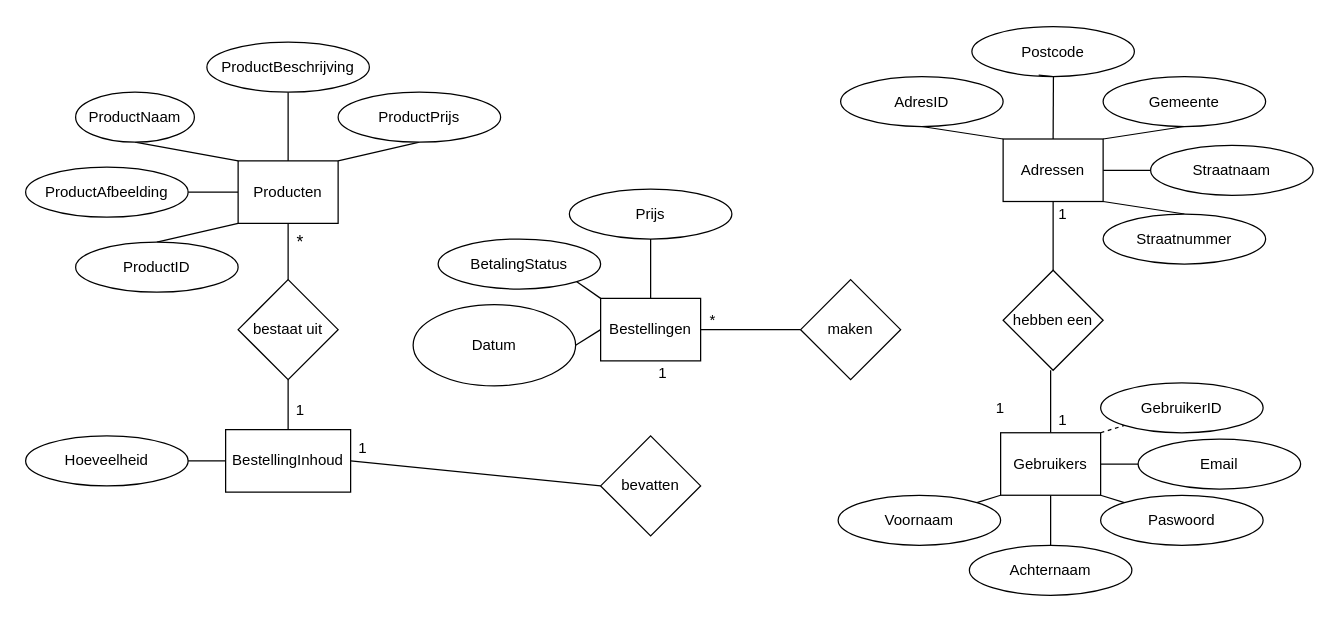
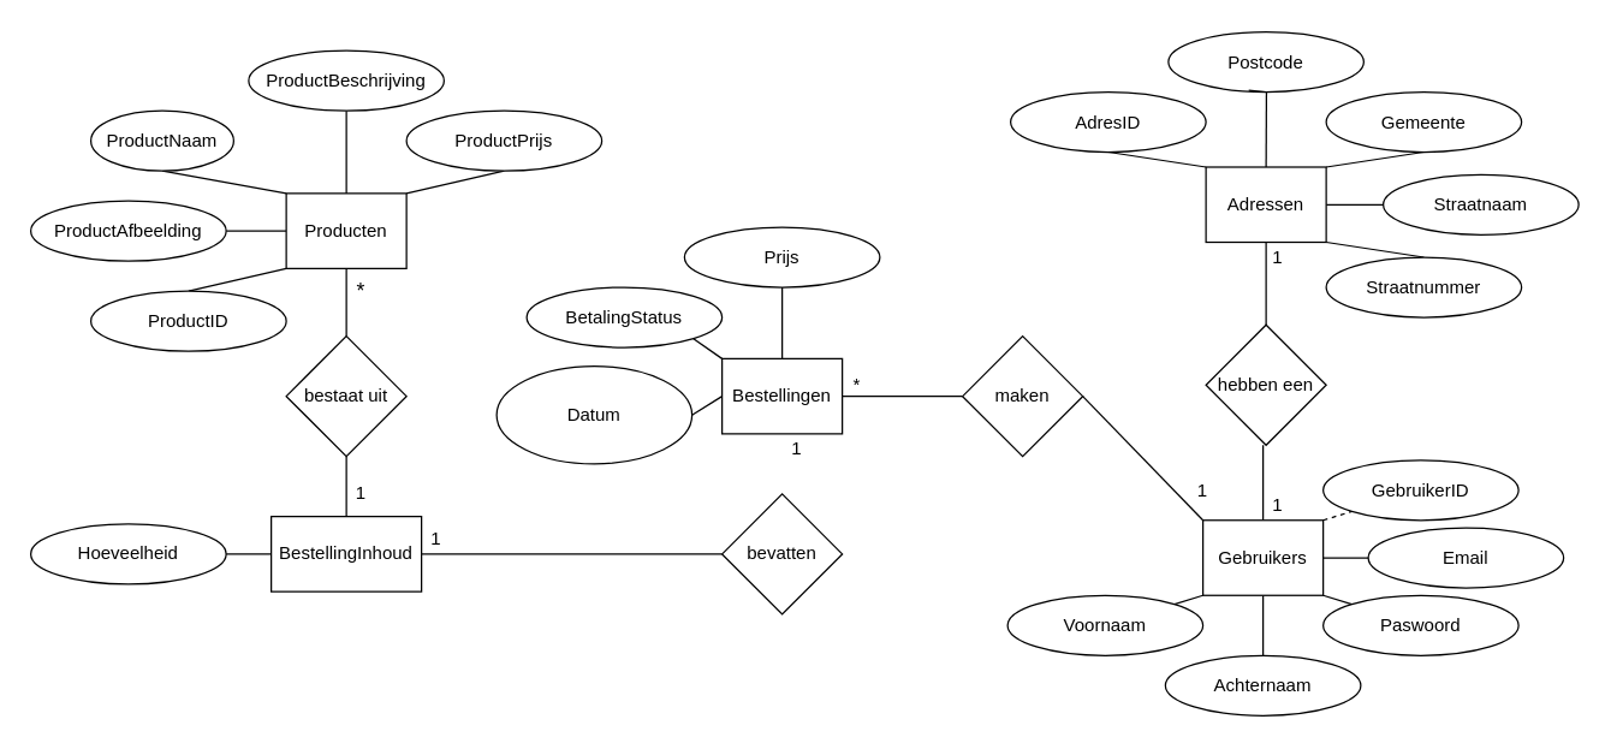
+ <mxCell id="53" style="edgeStyle=none;rounded=0;orthogonalLoop=1;jettySize=auto;html=1;exitX=1;exitY=0.5;exitDx=0;exitDy=0;entryX=0;entryY=0;entryDx=0;entryDy=0;endArrow=none;endFill=0;strokeColor=#000000;" parent="1" source="54" target="14" edge="1"><mxGeometry relative="1" as="geometry" /></mxCell>
- <mxCell id="51" value="bevatten" style="rhombus;whiteSpace=wrap;html=1;" parent="1" vertex="1"><mxGeometry x="480" y="348" width="80" height="80" as="geometry" /></mxCell>
+ <mxCell id="51" value="bevatten" style="rhombus;whiteSpace=wrap;html=1;" parent="1" vertex="1"><mxGeometry x="480" y="328" width="80" height="80" as="geometry" /></mxCell>
